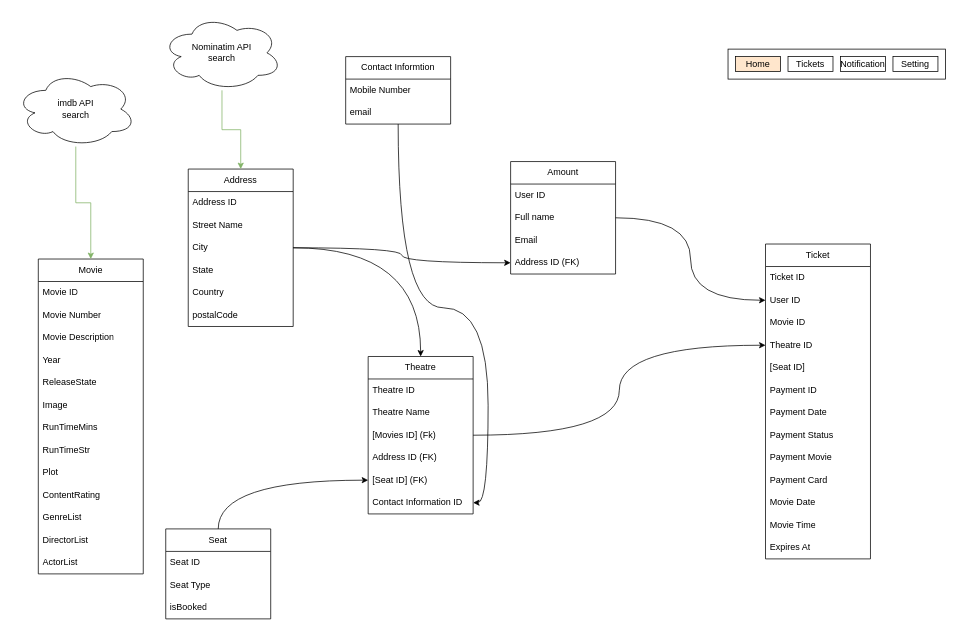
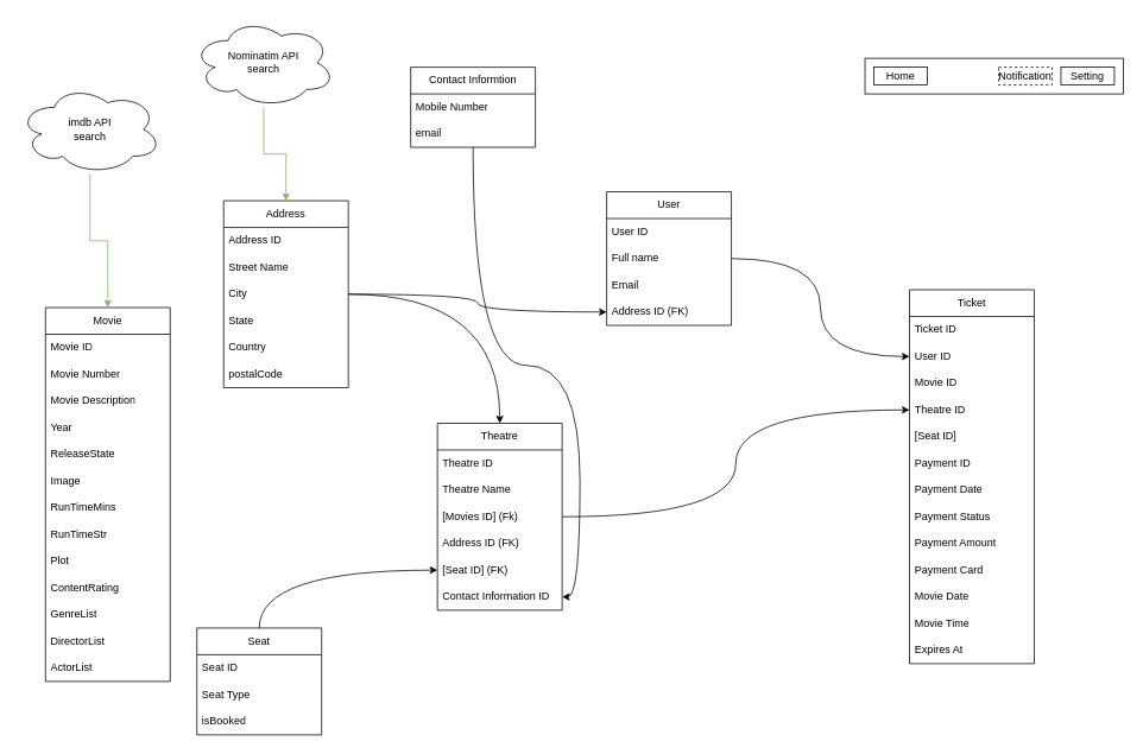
- <mxCell id="67" value="Home" style="rounded=0;whiteSpace=wrap;html=1;fillColor=#ffe6cc;" vertex="1" parent="1"><mxGeometry x="980" y="75" width="60" height="20" as="geometry" /></mxCell>
+ <mxCell id="67" value="Home" style="rounded=0;whiteSpace=wrap;html=1;" vertex="1" parent="1"><mxGeometry x="980" y="75" width="60" height="20" as="geometry" /></mxCell>
- <mxCell id="69" value="&lt;span style=&quot;font-weight: normal;&quot;&gt;Tickets&lt;/span&gt;" style="rounded=0;whiteSpace=wrap;html=1;fontStyle=1" vertex="1" parent="1"><mxGeometry x="1050" y="75" width="60" height="20" as="geometry" /></mxCell>
- <mxCell id="68" value="Notification" style="rounded=0;whiteSpace=wrap;html=1;" vertex="1" parent="1"><mxGeometry x="1120" y="75" width="60" height="20" as="geometry" /></mxCell>
+ <mxCell id="68" value="Notification" style="rounded=0;whiteSpace=wrap;html=1;dashed=1;" vertex="1" parent="1"><mxGeometry x="1120" y="75" width="60" height="20" as="geometry" /></mxCell>
- <mxCell id="28" value="Amount" style="swimlane;fontStyle=0;childLayout=stackLayout;horizontal=1;startSize=30;horizontalStack=0;resizeParent=1;resizeParentMax=0;resizeLast=0;collapsible=1;marginBottom=0;whiteSpace=wrap;html=1;" vertex="1" parent="1"><mxGeometry x="680" y="215" width="140" height="150" as="geometry" /></mxCell>
+ <mxCell id="28" value="User" style="swimlane;fontStyle=0;childLayout=stackLayout;horizontal=1;startSize=30;horizontalStack=0;resizeParent=1;resizeParentMax=0;resizeLast=0;collapsible=1;marginBottom=0;whiteSpace=wrap;html=1;" vertex="1" parent="1"><mxGeometry x="680" y="215" width="140" height="150" as="geometry" /></mxCell>
- <mxCell id="55" value="Payment Movie" style="text;strokeColor=none;fillColor=none;align=left;verticalAlign=middle;spacingLeft=4;spacingRight=4;overflow=hidden;points=[[0,0.5],[1,0.5]];portConstraint=eastwest;rotatable=0;whiteSpace=wrap;html=1;" vertex="1" parent="46"><mxGeometry y="270" width="140" height="30" as="geometry" /></mxCell>
+ <mxCell id="55" value="Payment Amount" style="text;strokeColor=none;fillColor=none;align=left;verticalAlign=middle;spacingLeft=4;spacingRight=4;overflow=hidden;points=[[0,0.5],[1,0.5]];portConstraint=eastwest;rotatable=0;whiteSpace=wrap;html=1;" vertex="1" parent="46"><mxGeometry y="270" width="140" height="30" as="geometry" /></mxCell>
